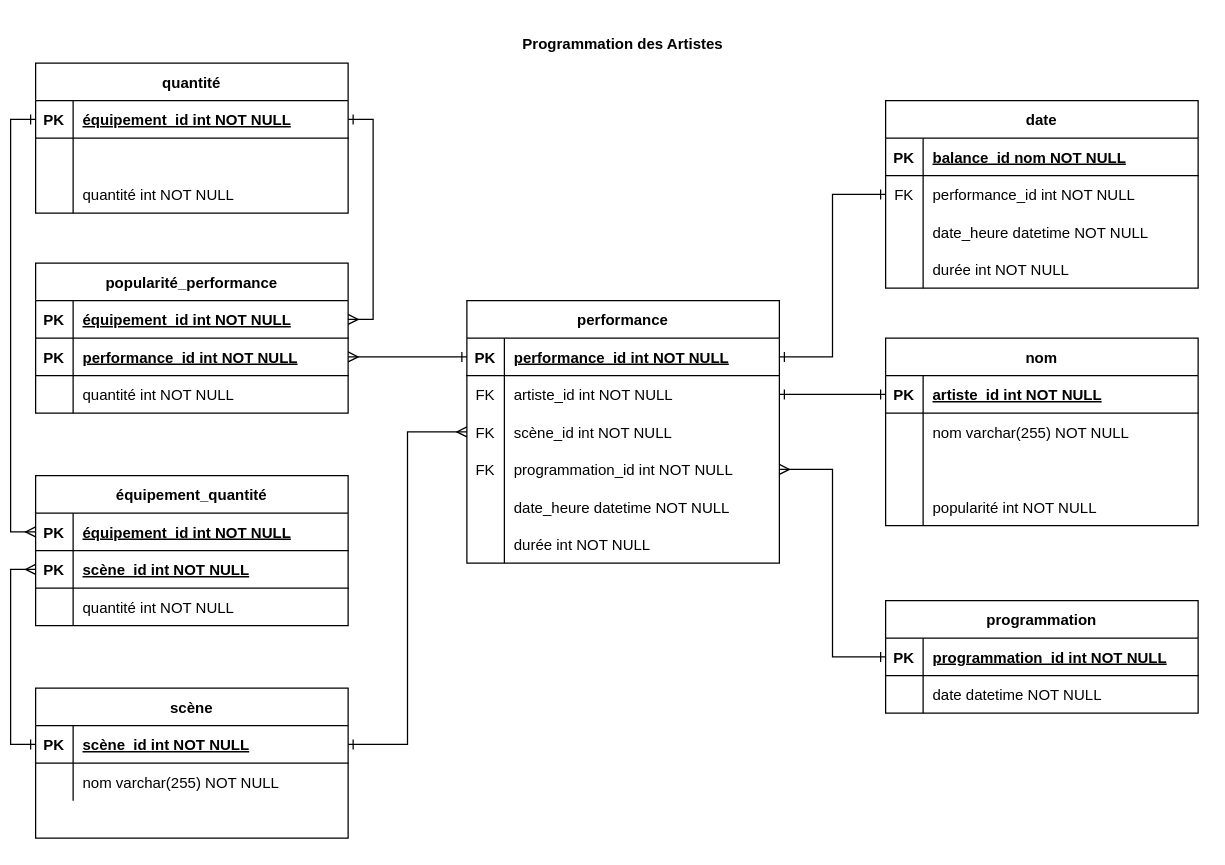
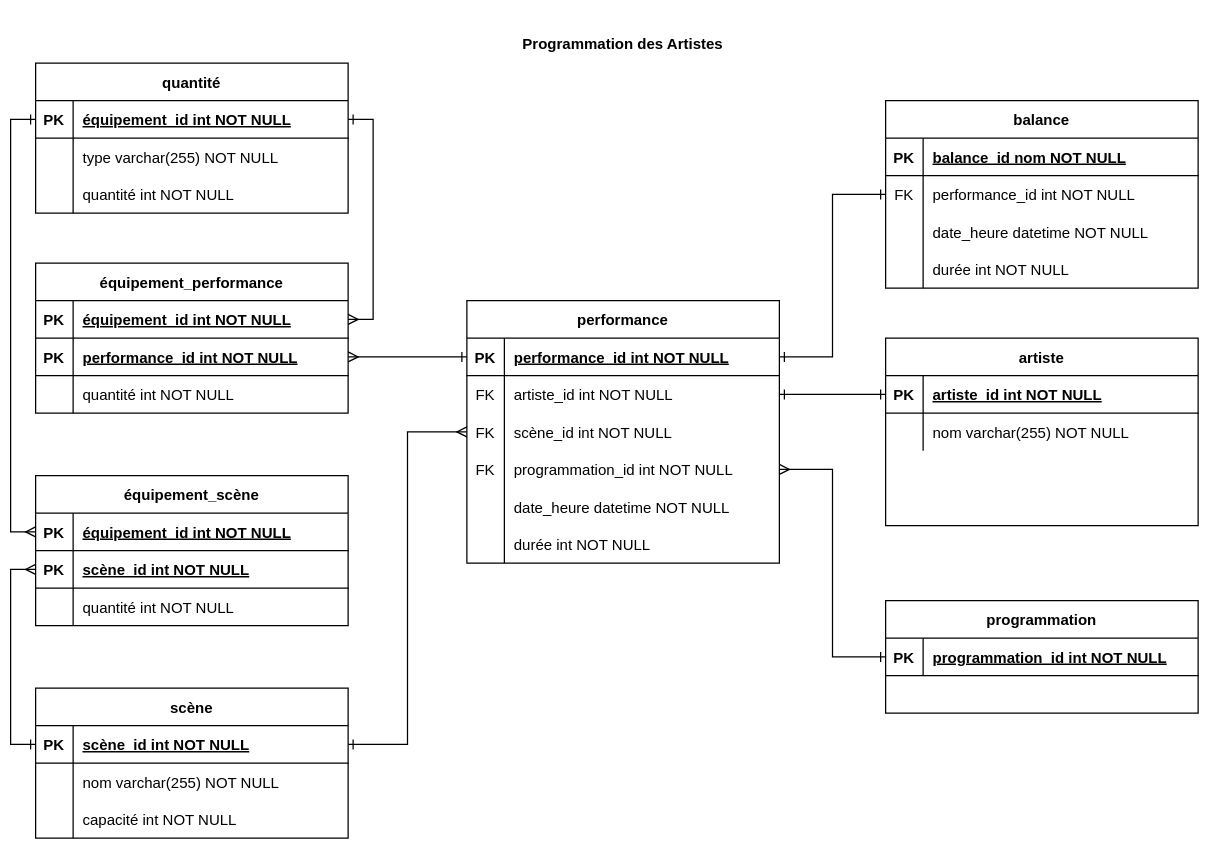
- <mxCell id="61" value="date" style="shape=table;startSize=30;container=1;collapsible=1;childLayout=tableLayout;fixedRows=1;rowLines=0;fontStyle=1;align=center;resizeLast=1;" vertex="1" parent="1"><mxGeometry x="700" y="80" width="250" height="150" as="geometry" /></mxCell>
+ <mxCell id="61" value="balance" style="shape=table;startSize=30;container=1;collapsible=1;childLayout=tableLayout;fixedRows=1;rowLines=0;fontStyle=1;align=center;resizeLast=1;" vertex="1" parent="1"><mxGeometry x="700" y="80" width="250" height="150" as="geometry" /></mxCell>
+ <mxCell id="50" value="type varchar(255) NOT NULL" style="shape=partialRectangle;overflow=hidden;connectable=0;fillColor=none;top=0;left=0;bottom=0;right=0;align=left;spacingLeft=6;" vertex="1" parent="48"><mxGeometry x="30" width="220" height="30" as="geometry"><mxRectangle width="220" height="30" as="alternateBounds" /></mxGeometry></mxCell>
- <mxCell id="90" value="popularité_performance" style="shape=table;startSize=30;container=1;collapsible=1;childLayout=tableLayout;fixedRows=1;rowLines=0;fontStyle=1;align=center;resizeLast=1;" vertex="1" parent="1"><mxGeometry x="20" y="210" width="250" height="120" as="geometry" /></mxCell>
+ <mxCell id="90" value="équipement_performance" style="shape=table;startSize=30;container=1;collapsible=1;childLayout=tableLayout;fixedRows=1;rowLines=0;fontStyle=1;align=center;resizeLast=1;" vertex="1" parent="1"><mxGeometry x="20" y="210" width="250" height="120" as="geometry" /></mxCell>
- <mxCell id="2" value="nom" style="shape=table;startSize=30;container=1;collapsible=1;childLayout=tableLayout;fixedRows=1;rowLines=0;fontStyle=1;align=center;resizeLast=1;" parent="1" vertex="1"><mxGeometry x="700" y="270" width="250" height="150" as="geometry" /></mxCell>
+ <mxCell id="2" value="artiste" style="shape=table;startSize=30;container=1;collapsible=1;childLayout=tableLayout;fixedRows=1;rowLines=0;fontStyle=1;align=center;resizeLast=1;" parent="1" vertex="1"><mxGeometry x="700" y="270" width="250" height="150" as="geometry" /></mxCell>
- <mxCell id="76" value="équipement_quantité" style="shape=table;startSize=30;container=1;collapsible=1;childLayout=tableLayout;fixedRows=1;rowLines=0;fontStyle=1;align=center;resizeLast=1;" vertex="1" parent="1"><mxGeometry x="20" y="380" width="250" height="120" as="geometry" /></mxCell>
+ <mxCell id="76" value="équipement_scène" style="shape=table;startSize=30;container=1;collapsible=1;childLayout=tableLayout;fixedRows=1;rowLines=0;fontStyle=1;align=center;resizeLast=1;" vertex="1" parent="1"><mxGeometry x="20" y="380" width="250" height="120" as="geometry" /></mxCell>
- <mxCell id="13" value="popularité int NOT NULL" style="shape=partialRectangle;overflow=hidden;connectable=0;fillColor=none;top=0;left=0;bottom=0;right=0;align=left;spacingLeft=6;" vertex="1" parent="11"><mxGeometry x="30" width="220" height="30" as="geometry"><mxRectangle width="220" height="30" as="alternateBounds" /></mxGeometry></mxCell>
- <mxCell id="60" value="date datetime NOT NULL" style="shape=partialRectangle;overflow=hidden;connectable=0;fillColor=none;top=0;left=0;bottom=0;right=0;align=left;spacingLeft=6;" vertex="1" parent="58"><mxGeometry x="30" width="220" height="30" as="geometry"><mxRectangle width="220" height="30" as="alternateBounds" /></mxGeometry></mxCell>
+ <mxCell id="24" value="capacité int NOT NULL" style="shape=partialRectangle;overflow=hidden;connectable=0;fillColor=none;top=0;left=0;bottom=0;right=0;align=left;spacingLeft=6;" vertex="1" parent="22"><mxGeometry x="30" width="220" height="30" as="geometry"><mxRectangle width="220" height="30" as="alternateBounds" /></mxGeometry></mxCell>
